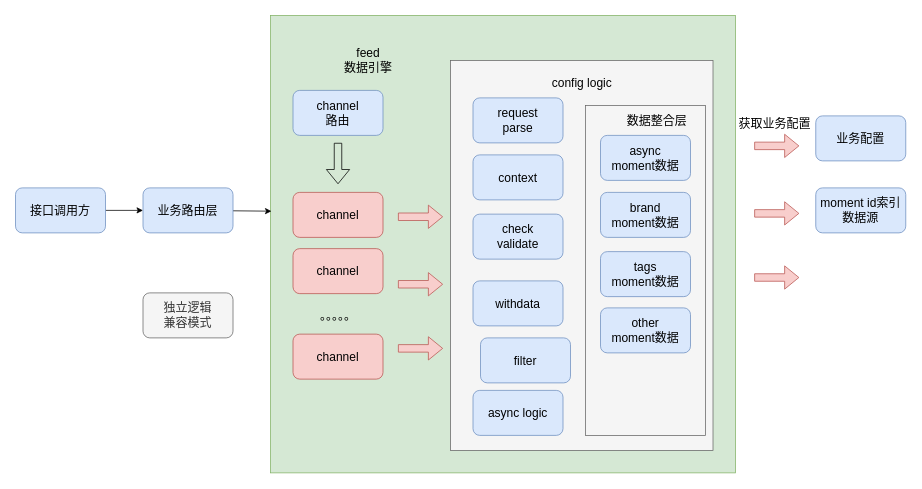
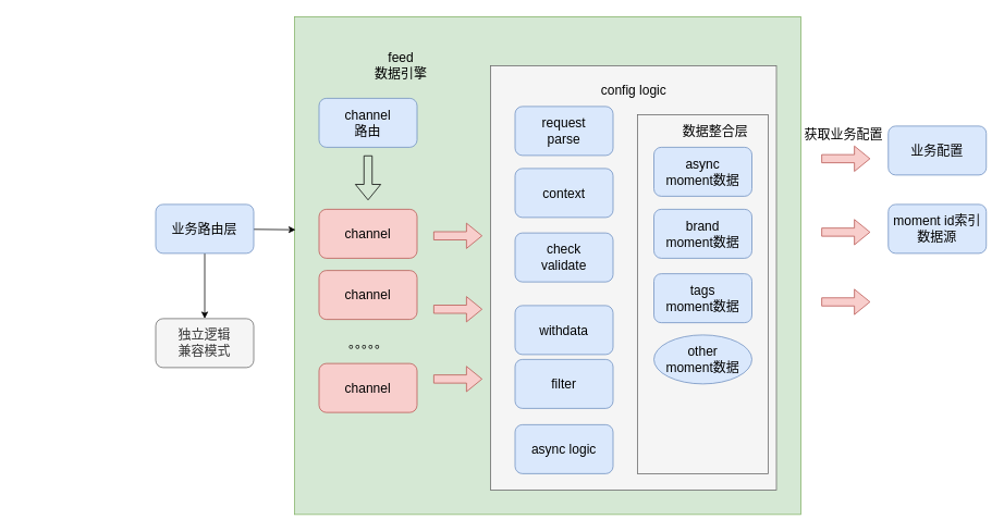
- <mxCell id="9" value="接口调用方" style="rounded=1;whiteSpace=wrap;html=1;fillColor=#dae8fc;strokeColor=#6c8ebf;fontSize=16;" parent="1" vertex="1"><mxGeometry x="20" y="250" width="120" height="60" as="geometry" /></mxCell>
- <mxCell id="8" style="edgeStyle=orthogonalEdgeStyle;rounded=0;orthogonalLoop=1;jettySize=auto;html=1;entryX=0;entryY=0.5;entryDx=0;entryDy=0;fontSize=16;" parent="1" source="9" target="7" edge="1"><mxGeometry relative="1" as="geometry" /></mxCell>
+ <mxCell id="5" style="edgeStyle=none;rounded=0;orthogonalLoop=1;jettySize=auto;html=1;fontSize=16;" parent="1" source="7" target="17" edge="1"><mxGeometry relative="1" as="geometry" /></mxCell>
- <mxCell id="18" value="other&lt;br style=&quot;font-size: 16px;&quot;&gt;moment数据" style="rounded=1;whiteSpace=wrap;html=1;fillColor=#dae8fc;strokeColor=#6c8ebf;fontSize=16;" parent="1" vertex="1"><mxGeometry x="800" y="410" width="120" height="60" as="geometry" /></mxCell>
+ <mxCell id="18" value="other&lt;br style=&quot;font-size: 16px;&quot;&gt;moment数据" style="ellipse;whiteSpace=wrap;html=1;fillColor=#dae8fc;strokeColor=#6c8ebf;fontSize=16;" parent="1" vertex="1"><mxGeometry x="800" y="410" width="120" height="60" as="geometry" /></mxCell>
- <mxCell id="24" value="filter" style="rounded=1;whiteSpace=wrap;html=1;fillColor=#dae8fc;strokeColor=#6c8ebf;fontSize=16;" parent="1" vertex="1"><mxGeometry x="640" y="450" width="120" height="60" as="geometry" /></mxCell>
+ <mxCell id="24" value="filter" style="rounded=1;whiteSpace=wrap;html=1;fillColor=#dae8fc;strokeColor=#6c8ebf;fontSize=16;" parent="1" vertex="1"><mxGeometry x="630" y="440" width="120" height="60" as="geometry" /></mxCell>
